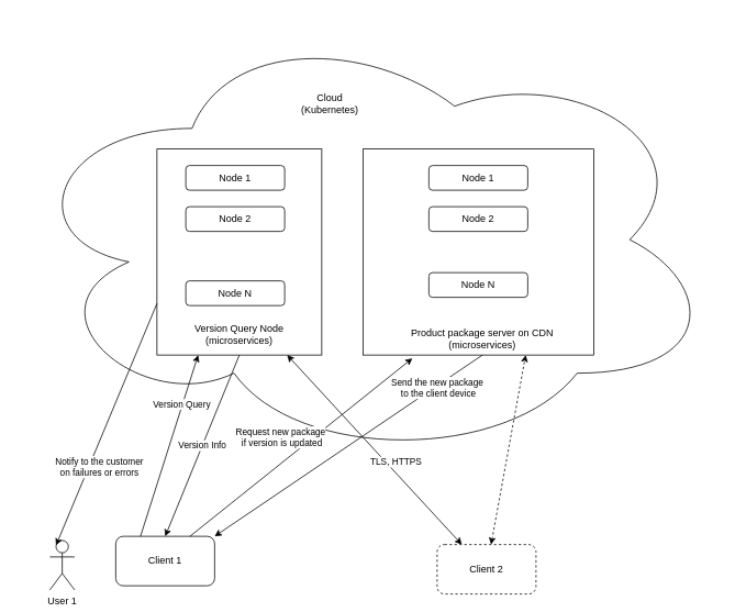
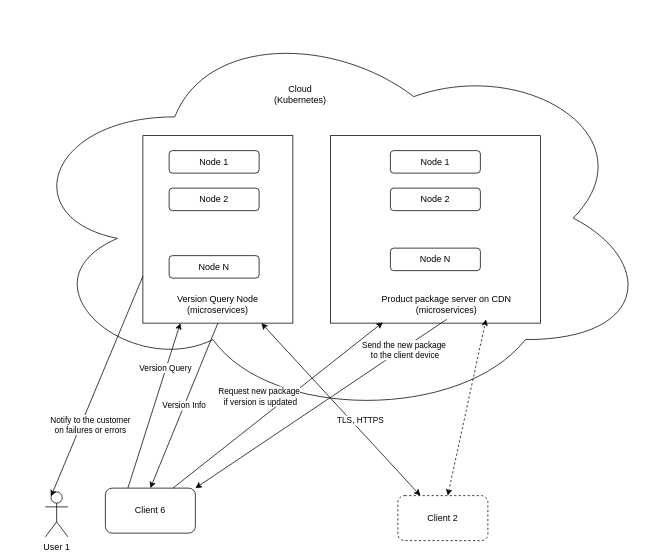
- <mxCell id="14" value="Product package server on CDN&lt;br&gt;(microservices)" style="text;html=1;strokeColor=none;fillColor=none;align=center;verticalAlign=middle;whiteSpace=wrap;rounded=0;" vertex="1" parent="1"><mxGeometry x="480" y="390" width="210" height="40" as="geometry" /></mxCell>
+ <mxCell id="14" value="Product package server on CDN&lt;br&gt;(microservices)" style="text;html=1;strokeColor=none;fillColor=none;align=center;verticalAlign=middle;whiteSpace=wrap;rounded=0;" vertex="1" parent="1"><mxGeometry x="490" y="385" width="210" height="40" as="geometry" /></mxCell>
- <mxCell id="4" value="Client 1" style="rounded=1;whiteSpace=wrap;html=1;" vertex="1" parent="1"><mxGeometry x="140" y="650" width="120" height="60" as="geometry" /></mxCell>
+ <mxCell id="4" value="Client 6" style="rounded=1;whiteSpace=wrap;html=1;" vertex="1" parent="1"><mxGeometry x="140" y="650" width="120" height="60" as="geometry" /></mxCell>
